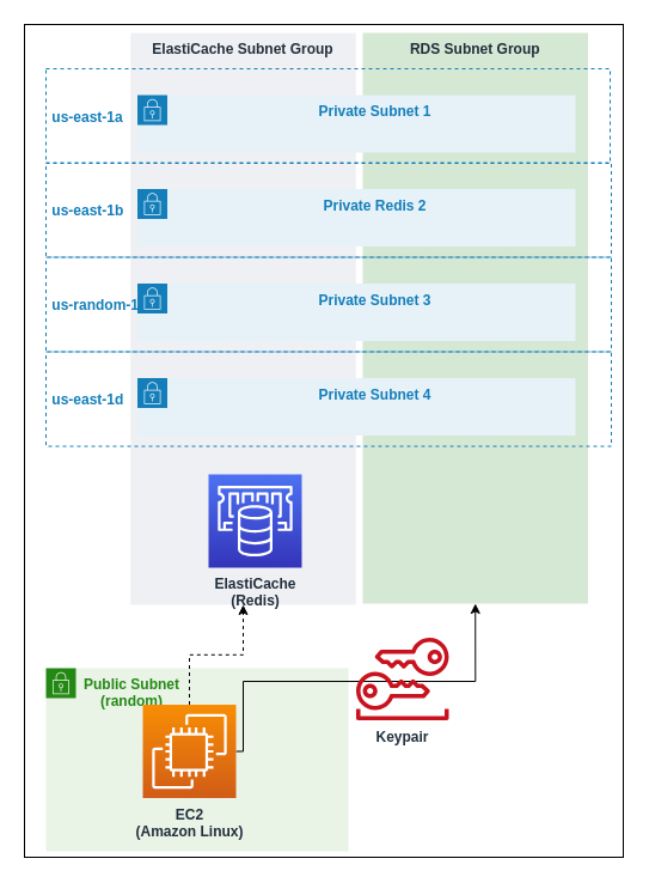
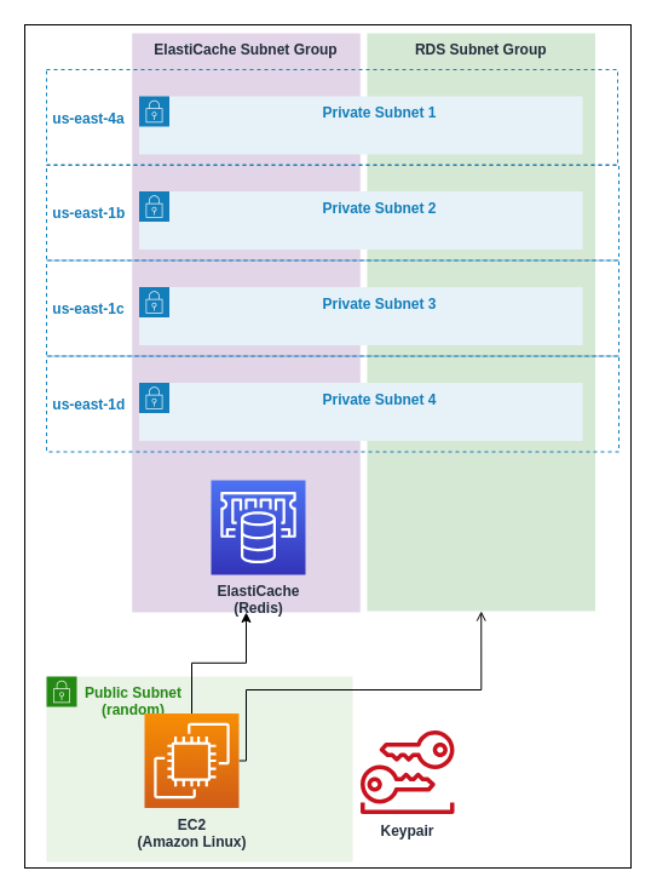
- <mxCell id="5" value="ElastiCache Subnet Group" style="fillColor=#EFF0F3;strokeColor=none;dashed=0;verticalAlign=top;fontStyle=1;fontColor=#232F3D;" vertex="1" parent="1"><mxGeometry x="108.75" y="27" width="188.5" height="478" as="geometry" /></mxCell>
+ <mxCell id="5" value="ElastiCache Subnet Group" style="fillColor=#e1d5e7;strokeColor=none;dashed=0;verticalAlign=top;fontStyle=1;fontColor=#232F3D;" vertex="1" parent="1"><mxGeometry x="108.75" y="27" width="188.5" height="478" as="geometry" /></mxCell>
- <mxCell id="6" value=" us-east-1a" style="fillColor=none;strokeColor=#147EBA;dashed=1;verticalAlign=middle;fontStyle=1;fontColor=#147EBA;align=left;" vertex="1" parent="1"><mxGeometry x="38" y="57" width="472" height="79" as="geometry" /></mxCell>
+ <mxCell id="6" value=" us-east-4a" style="fillColor=none;strokeColor=#147EBA;dashed=1;verticalAlign=middle;fontStyle=1;fontColor=#147EBA;align=left;" vertex="1" parent="1"><mxGeometry x="38" y="57" width="472" height="79" as="geometry" /></mxCell>
- <mxCell id="14" value="Private Redis 2" style="points=[[0,0],[0.25,0],[0.5,0],[0.75,0],[1,0],[1,0.25],[1,0.5],[1,0.75],[1,1],[0.75,1],[0.5,1],[0.25,1],[0,1],[0,0.75],[0,0.5],[0,0.25]];outlineConnect=0;gradientColor=none;html=1;whiteSpace=wrap;fontSize=12;fontStyle=1;shape=mxgraph.aws4.group;grIcon=mxgraph.aws4.group_security_group;grStroke=0;strokeColor=#147EBA;fillColor=#E6F2F8;verticalAlign=top;align=center;spacingLeft=30;fontColor=#147EBA;dashed=0;" vertex="1" parent="1"><mxGeometry x="114.5" y="157.5" width="366.5" height="48" as="geometry" /></mxCell>
+ <mxCell id="14" value="Private Subnet 2" style="points=[[0,0],[0.25,0],[0.5,0],[0.75,0],[1,0],[1,0.25],[1,0.5],[1,0.75],[1,1],[0.75,1],[0.5,1],[0.25,1],[0,1],[0,0.75],[0,0.5],[0,0.25]];outlineConnect=0;gradientColor=none;html=1;whiteSpace=wrap;fontSize=12;fontStyle=1;shape=mxgraph.aws4.group;grIcon=mxgraph.aws4.group_security_group;grStroke=0;strokeColor=#147EBA;fillColor=#E6F2F8;verticalAlign=top;align=center;spacingLeft=30;fontColor=#147EBA;dashed=0;" vertex="1" parent="1"><mxGeometry x="114.5" y="157.5" width="366.5" height="48" as="geometry" /></mxCell>
- <mxCell id="15" value=" us-random-1c" style="fillColor=none;strokeColor=#147EBA;dashed=1;verticalAlign=middle;fontStyle=1;fontColor=#147EBA;align=left;" vertex="1" parent="1"><mxGeometry x="38" y="214.5" width="473" height="79" as="geometry" /></mxCell>
+ <mxCell id="15" value=" us-east-1c" style="fillColor=none;strokeColor=#147EBA;dashed=1;verticalAlign=middle;fontStyle=1;fontColor=#147EBA;align=left;" vertex="1" parent="1"><mxGeometry x="38" y="214.5" width="473" height="79" as="geometry" /></mxCell>
- <mxCell id="9" style="edgeStyle=orthogonalEdgeStyle;rounded=0;orthogonalLoop=1;jettySize=auto;html=1;entryX=0.5;entryY=1;entryDx=0;entryDy=0;" edge="1" parent="1" source="10" target="4"><mxGeometry relative="1" as="geometry"><Array as="points"><mxPoint x="203" y="569" /><mxPoint x="397" y="569" /></Array></mxGeometry></mxCell>
+ <mxCell id="9" style="edgeStyle=orthogonalEdgeStyle;rounded=0;orthogonalLoop=1;jettySize=auto;html=1;entryX=0.5;entryY=1;entryDx=0;entryDy=0;endArrow=open;" edge="1" parent="1" source="10" target="4"><mxGeometry relative="1" as="geometry"><Array as="points"><mxPoint x="203" y="569" /><mxPoint x="397" y="569" /></Array></mxGeometry></mxCell>
- <mxCell id="8" style="edgeStyle=orthogonalEdgeStyle;rounded=0;orthogonalLoop=1;jettySize=auto;html=1;entryX=0.5;entryY=1;entryDx=0;entryDy=0;dashed=1;" edge="1" parent="1" source="10" target="5"><mxGeometry relative="1" as="geometry" /></mxCell>
+ <mxCell id="8" style="edgeStyle=orthogonalEdgeStyle;rounded=0;orthogonalLoop=1;jettySize=auto;html=1;entryX=0.5;entryY=1;entryDx=0;entryDy=0;" edge="1" parent="1" source="10" target="5"><mxGeometry relative="1" as="geometry" /></mxCell>
- <mxCell id="11" value="&lt;b&gt;Keypair&lt;/b&gt;" style="outlineConnect=0;fontColor=#232F3E;gradientColor=none;fillColor=#C7131F;strokeColor=none;dashed=0;verticalLabelPosition=bottom;verticalAlign=top;align=center;html=1;fontSize=12;fontStyle=0;aspect=fixed;pointerEvents=1;shape=mxgraph.aws4.long_term_security_credential;" vertex="1" parent="1"><mxGeometry x="297.25" y="532.5" width="78" height="69" as="geometry" /></mxCell>
+ <mxCell id="11" value="&lt;b&gt;Keypair&lt;/b&gt;" style="outlineConnect=0;fontColor=#232F3E;gradientColor=none;fillColor=#C7131F;strokeColor=none;dashed=0;verticalLabelPosition=bottom;verticalAlign=top;align=center;html=1;fontSize=12;fontStyle=0;aspect=fixed;pointerEvents=1;shape=mxgraph.aws4.long_term_security_credential;" vertex="1" parent="1"><mxGeometry x="297.25" y="602.5" width="78" height="69" as="geometry" /></mxCell>
